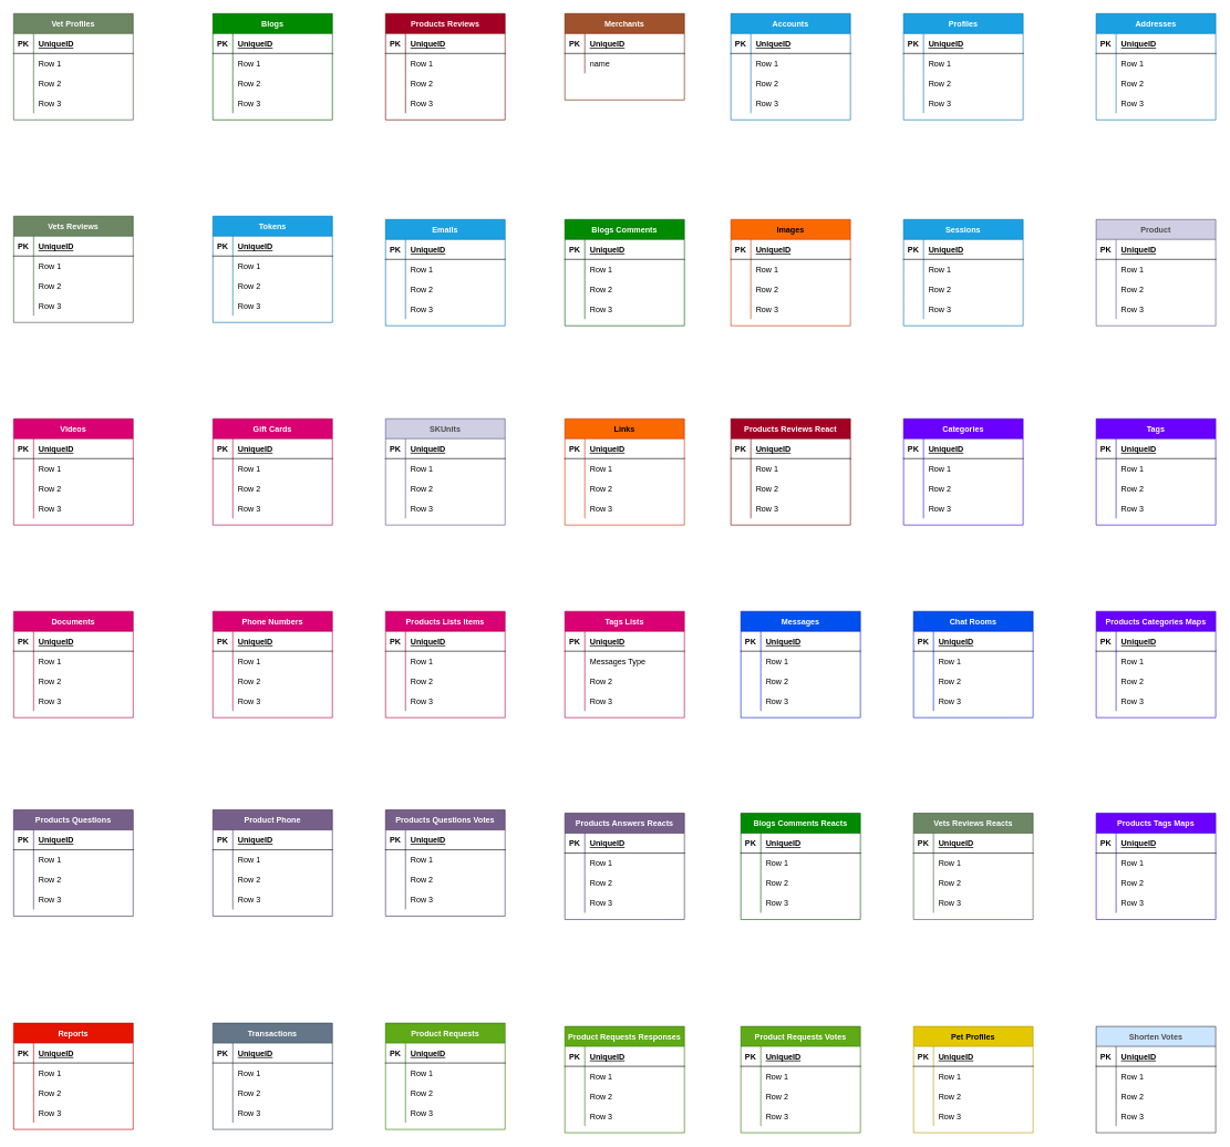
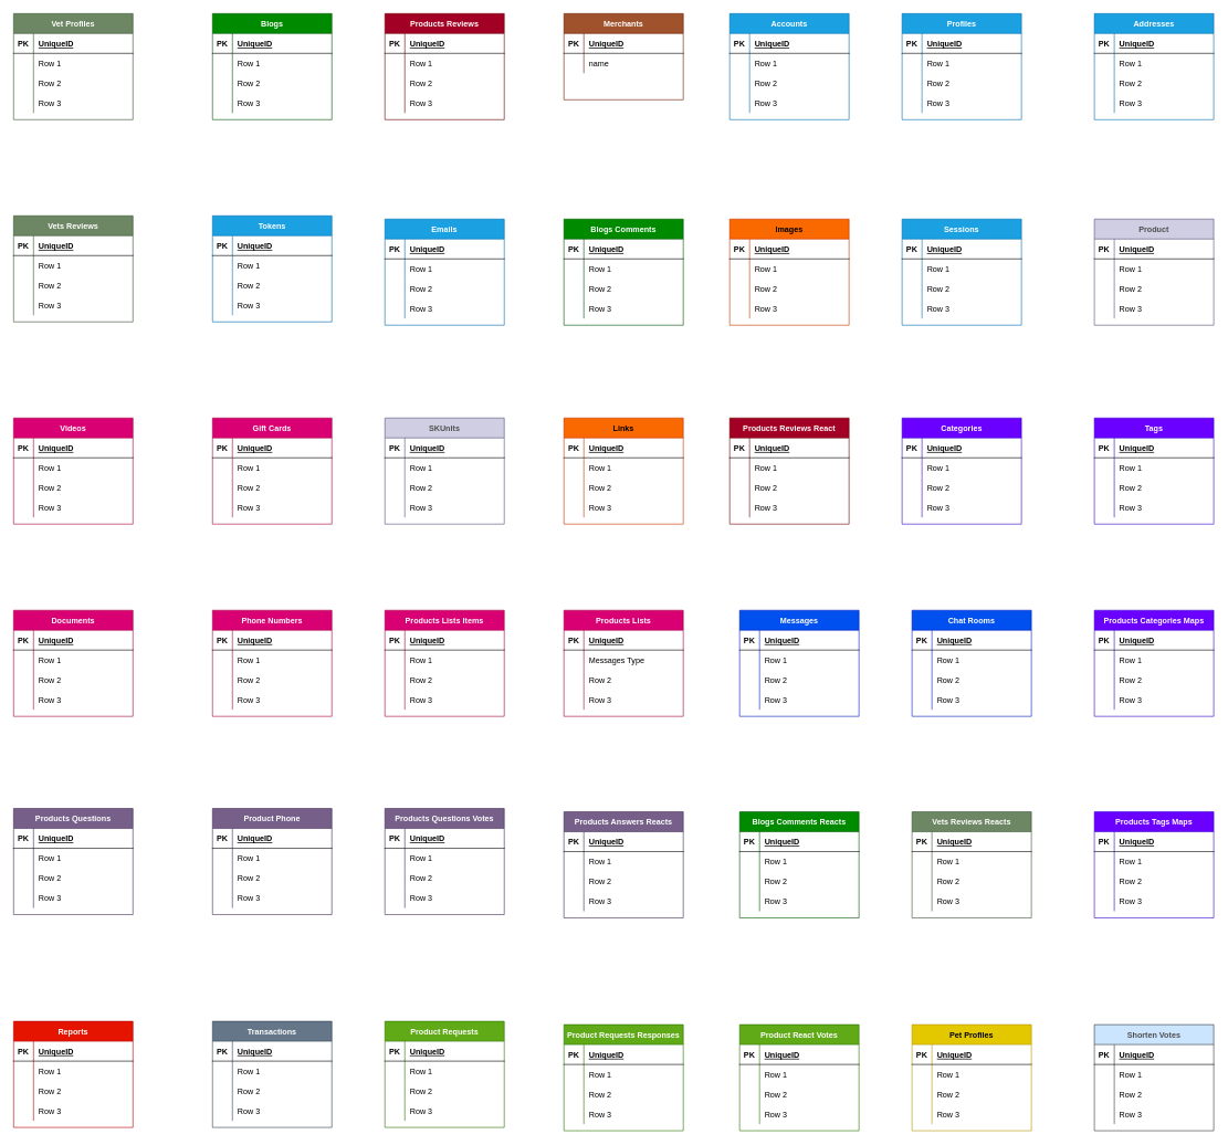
- <mxCell id="219" value="Tags Lists" style="shape=table;startSize=30;container=1;collapsible=1;childLayout=tableLayout;fixedRows=1;rowLines=0;fontStyle=1;align=center;resizeLast=1;fillColor=#d80073;fontColor=#ffffff;strokeColor=#A50040;" parent="1" vertex="1"><mxGeometry x="850" y="920" width="180" height="160" as="geometry" /></mxCell>
+ <mxCell id="219" value="Products Lists" style="shape=table;startSize=30;container=1;collapsible=1;childLayout=tableLayout;fixedRows=1;rowLines=0;fontStyle=1;align=center;resizeLast=1;fillColor=#d80073;fontColor=#ffffff;strokeColor=#A50040;" parent="1" vertex="1"><mxGeometry x="850" y="920" width="180" height="160" as="geometry" /></mxCell>
- <mxCell id="440" value="Product Requests Votes" style="shape=table;startSize=30;container=1;collapsible=1;childLayout=tableLayout;fixedRows=1;rowLines=0;fontStyle=1;align=center;resizeLast=1;fillColor=#60a917;fontColor=#ffffff;strokeColor=#2D7600;" parent="1" vertex="1"><mxGeometry x="1115" y="1545" width="180" height="160" as="geometry" /></mxCell>
+ <mxCell id="440" value="Product React Votes" style="shape=table;startSize=30;container=1;collapsible=1;childLayout=tableLayout;fixedRows=1;rowLines=0;fontStyle=1;align=center;resizeLast=1;fillColor=#60a917;fontColor=#ffffff;strokeColor=#2D7600;" parent="1" vertex="1"><mxGeometry x="1115" y="1545" width="180" height="160" as="geometry" /></mxCell>
